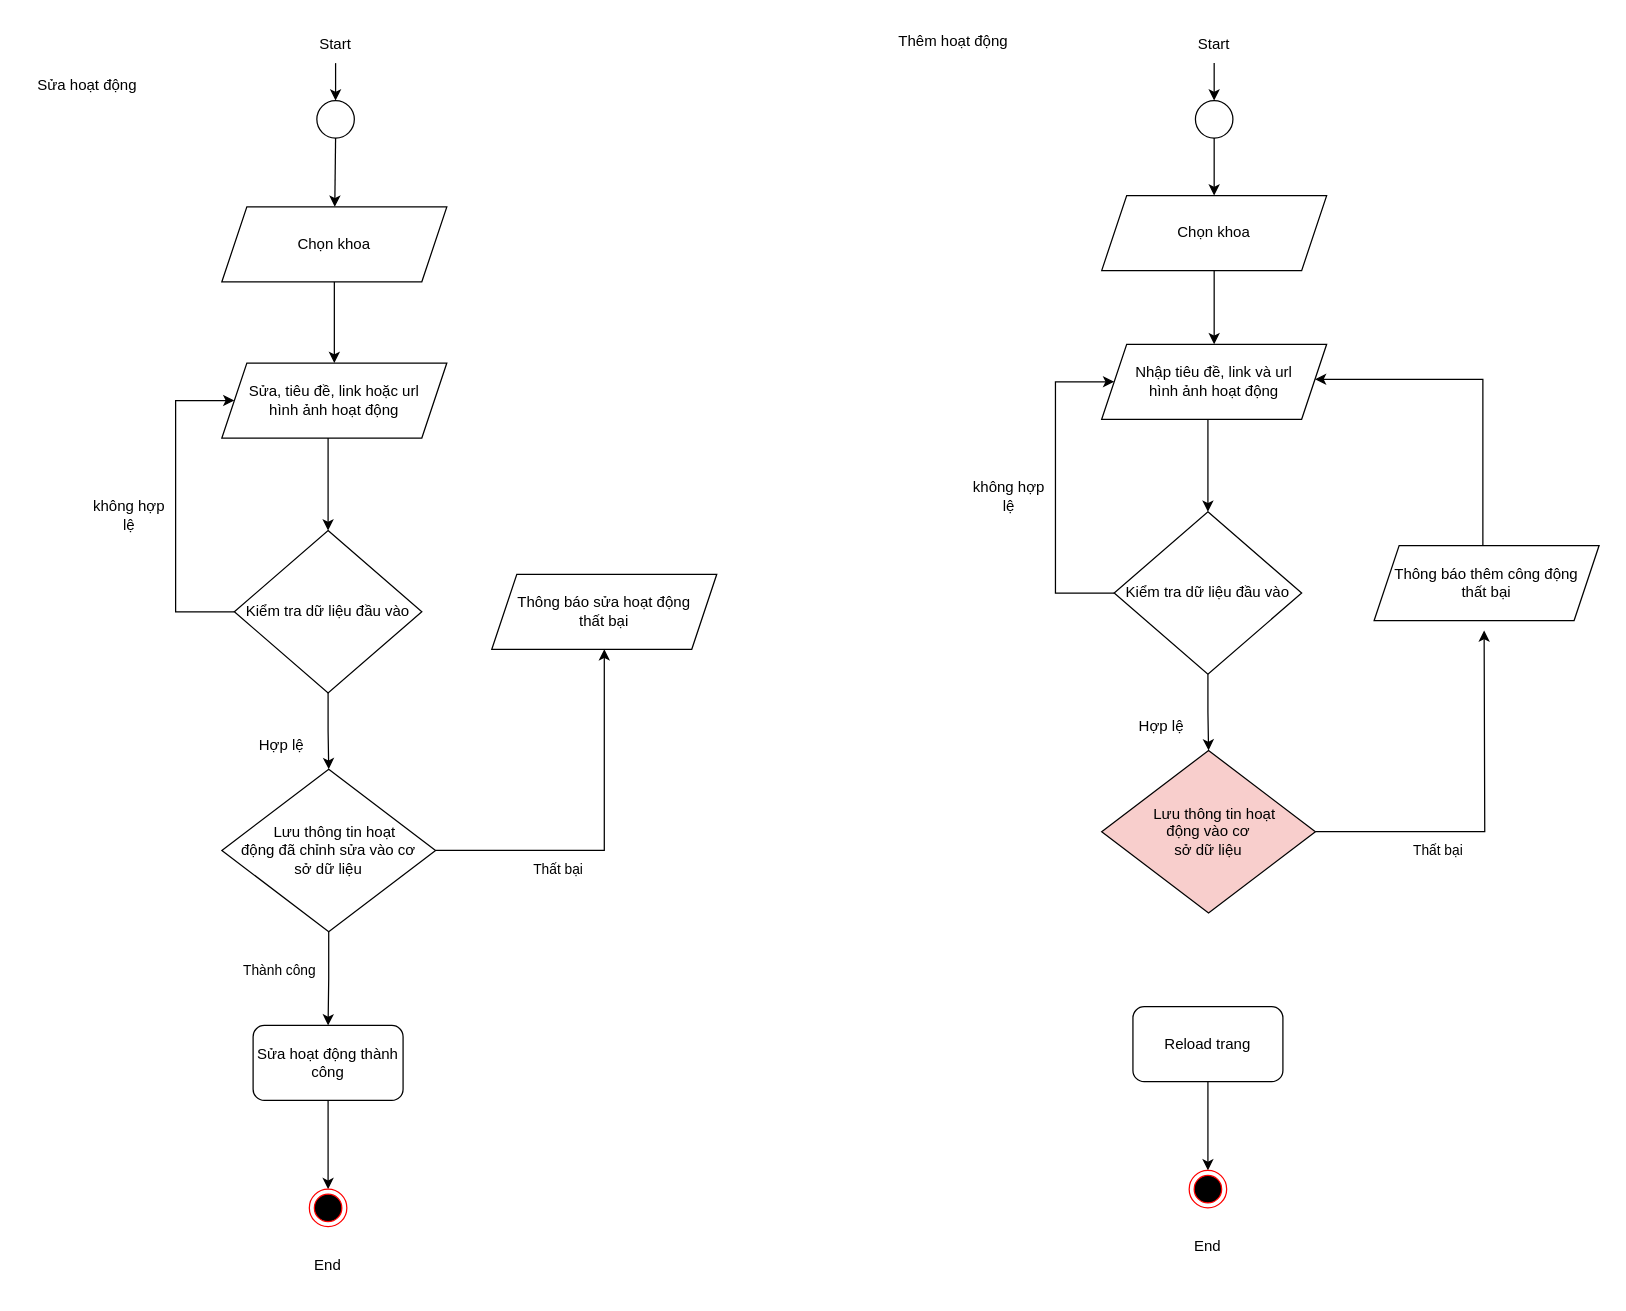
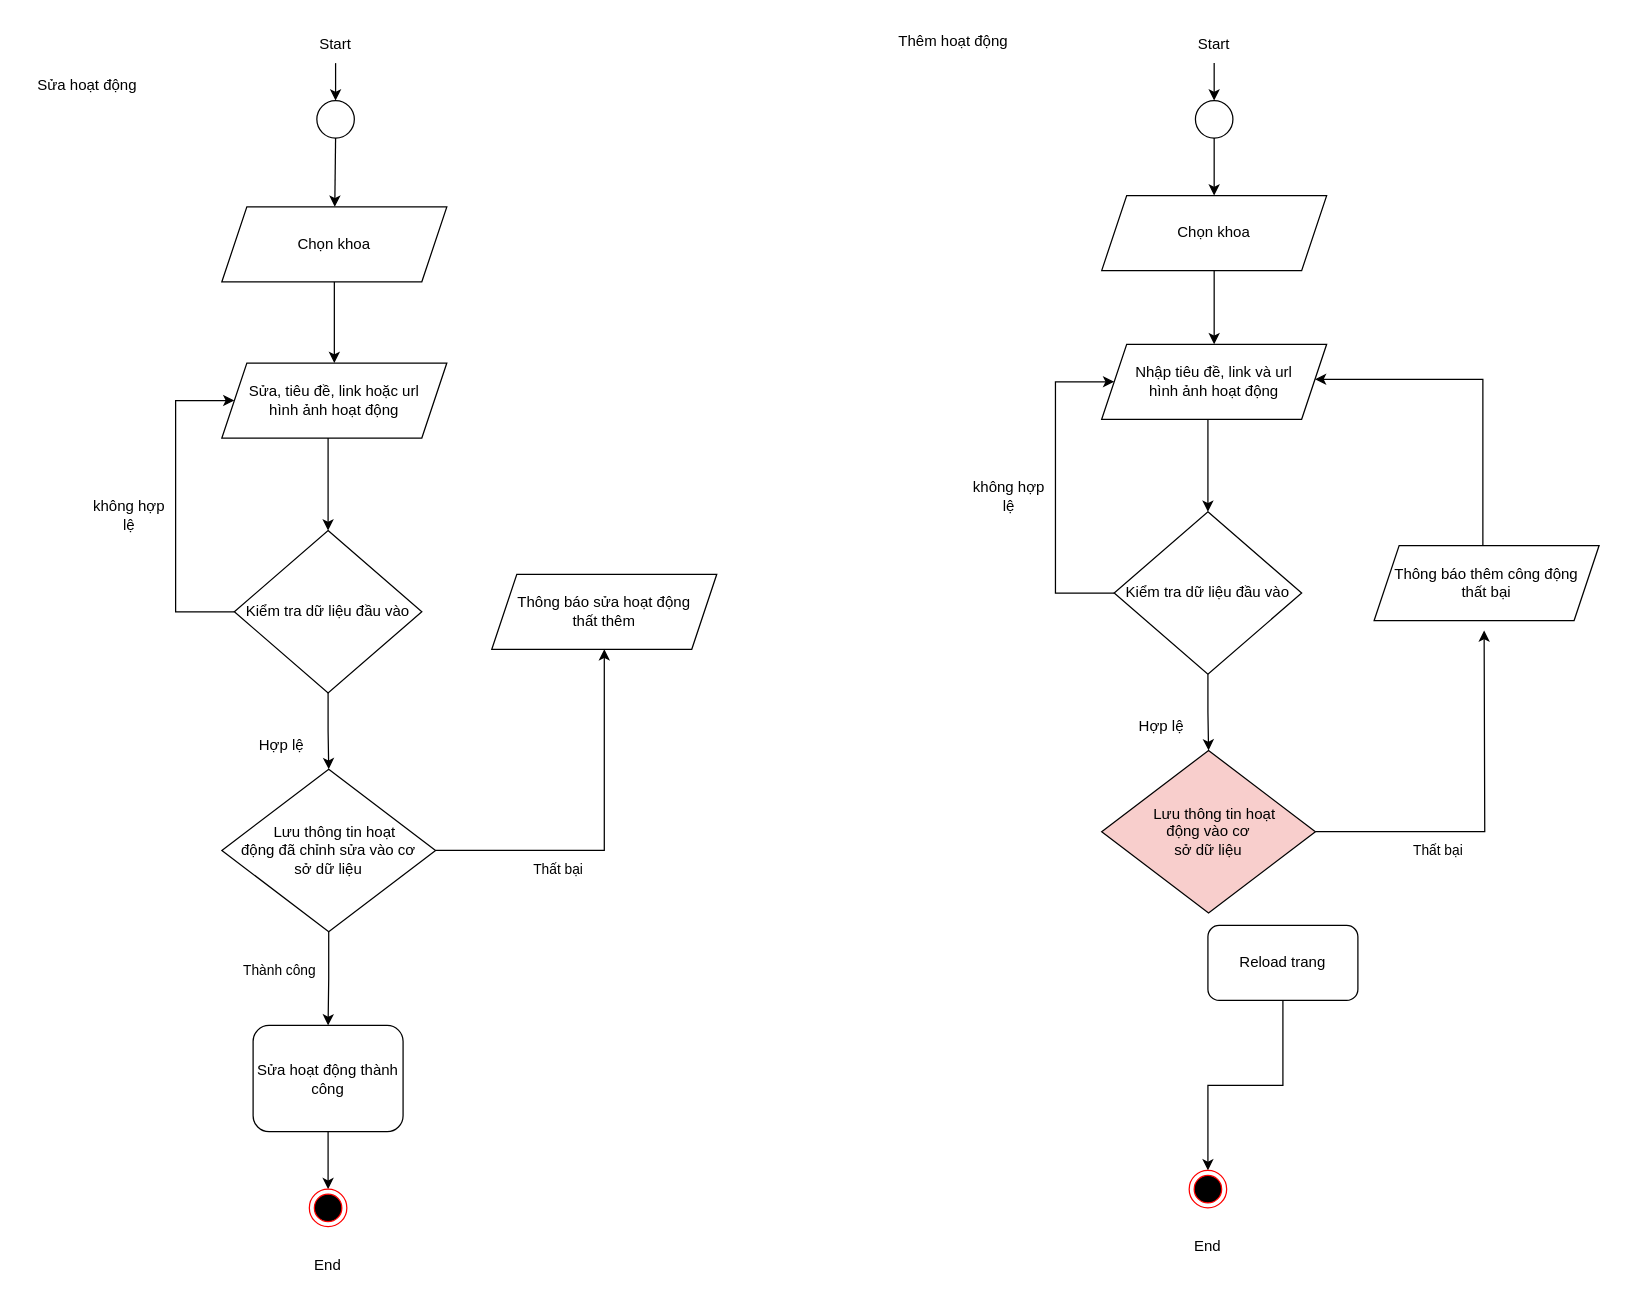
- <mxCell id="23" value="Thông báo sửa hoạt động&lt;div&gt;thất bại&lt;/div&gt;" style="shape=parallelogram;perimeter=parallelogramPerimeter;whiteSpace=wrap;html=1;fixedSize=1;" vertex="1" parent="1"><mxGeometry x="393" y="459" width="180" height="60" as="geometry" /></mxCell>
+ <mxCell id="23" value="Thông báo sửa hoạt động&lt;div&gt;thất thêm&lt;/div&gt;" style="shape=parallelogram;perimeter=parallelogramPerimeter;whiteSpace=wrap;html=1;fixedSize=1;" vertex="1" parent="1"><mxGeometry x="393" y="459" width="180" height="60" as="geometry" /></mxCell>
- <mxCell id="34" value="Reload trang" style="rounded=1;whiteSpace=wrap;html=1;" vertex="1" parent="1"><mxGeometry x="906" y="805" width="120" height="60" as="geometry" /></mxCell>
+ <mxCell id="34" value="Reload trang" style="rounded=1;whiteSpace=wrap;html=1;" vertex="1" parent="1"><mxGeometry x="966" y="740" width="120" height="60" as="geometry" /></mxCell>
- <mxCell id="12" value="Sửa hoạt động thành công" style="rounded=1;whiteSpace=wrap;html=1;" vertex="1" parent="1"><mxGeometry x="202" y="820" width="120" height="60" as="geometry" /></mxCell>
+ <mxCell id="12" value="Sửa hoạt động thành công" style="rounded=1;whiteSpace=wrap;html=1;" vertex="1" parent="1"><mxGeometry x="202" y="820" width="120" height="85" as="geometry" /></mxCell>
